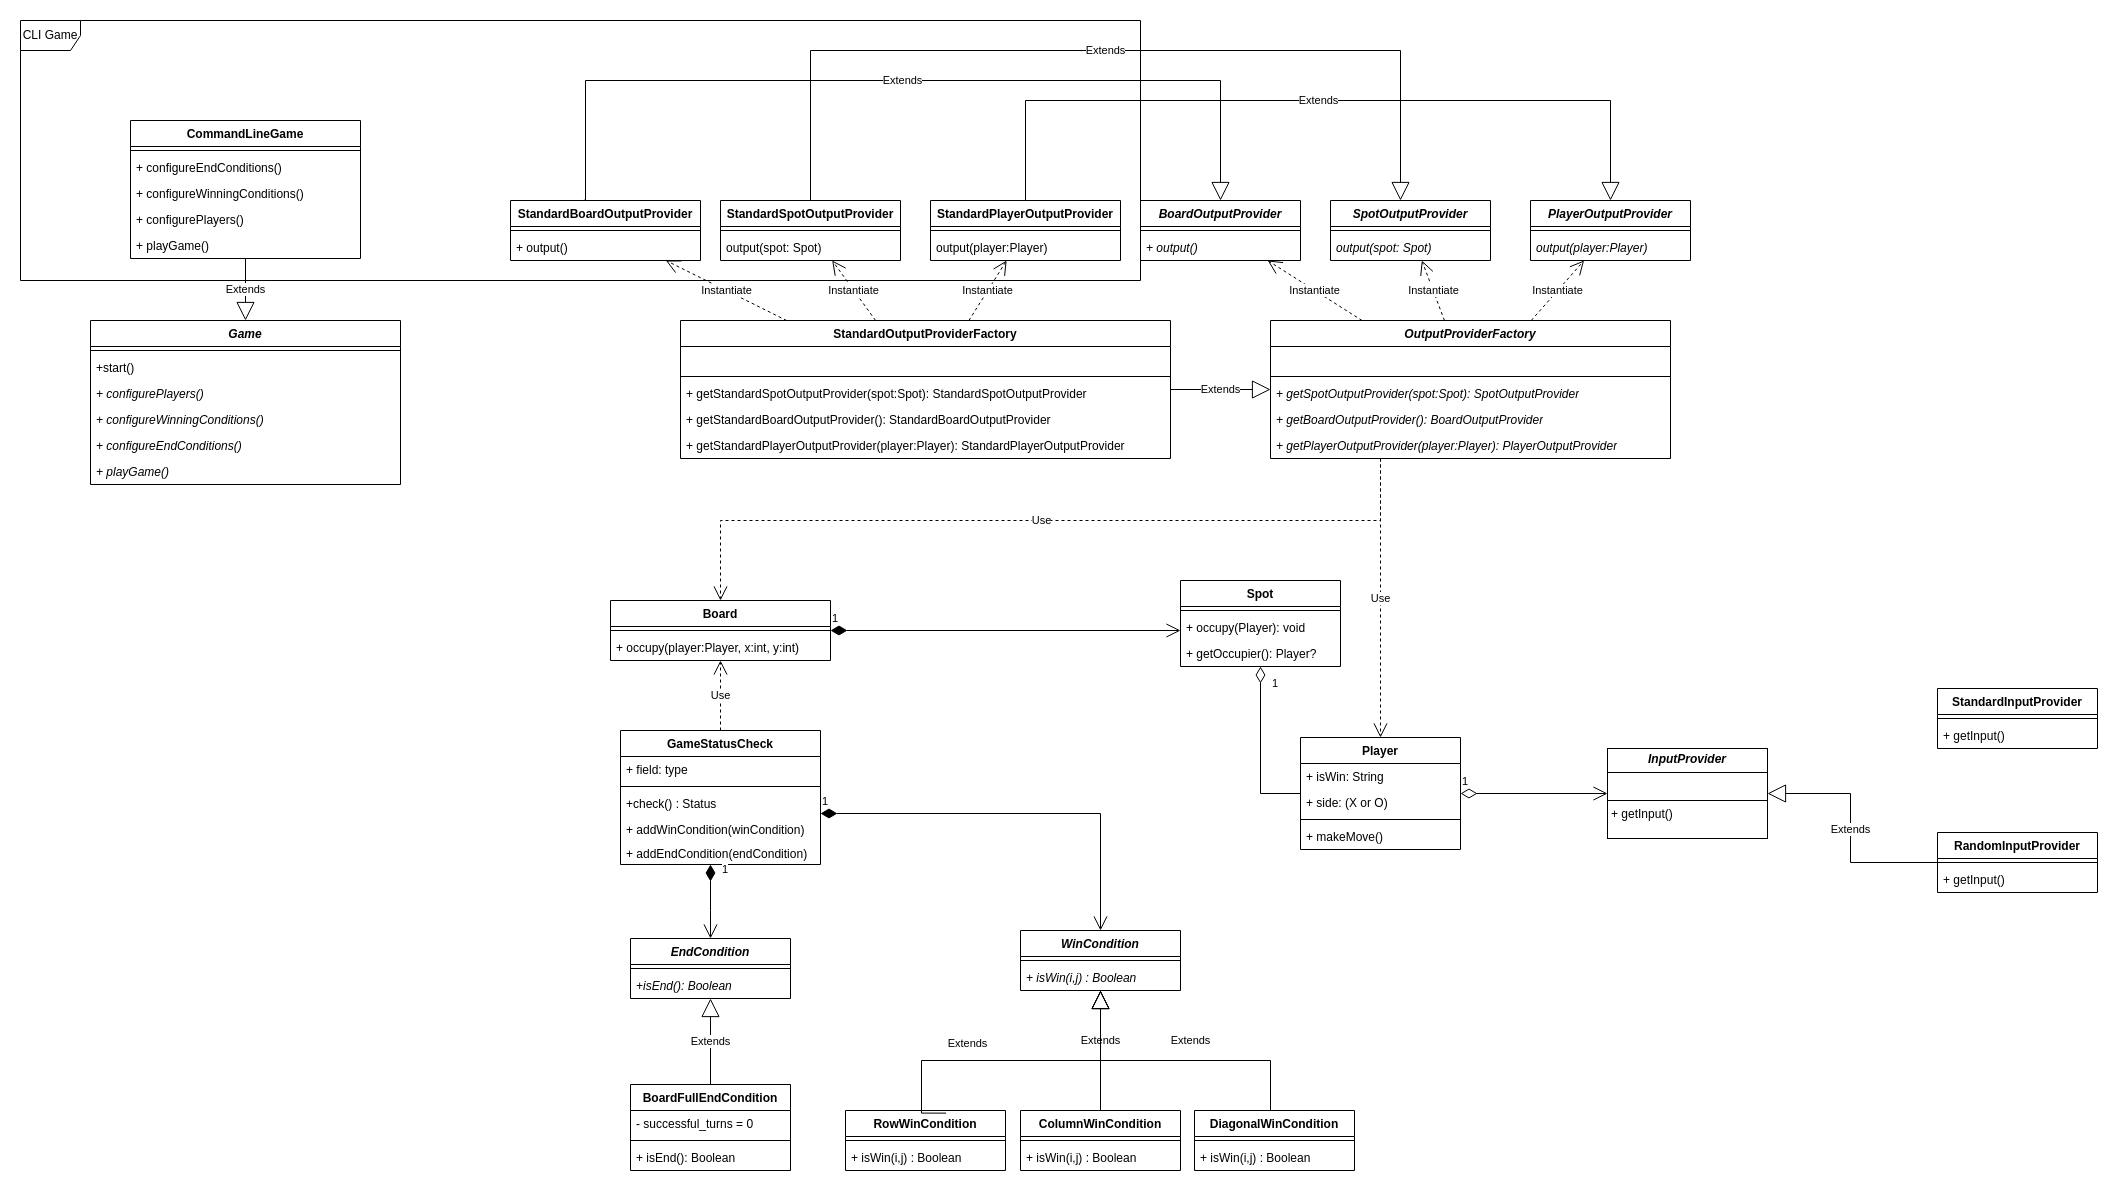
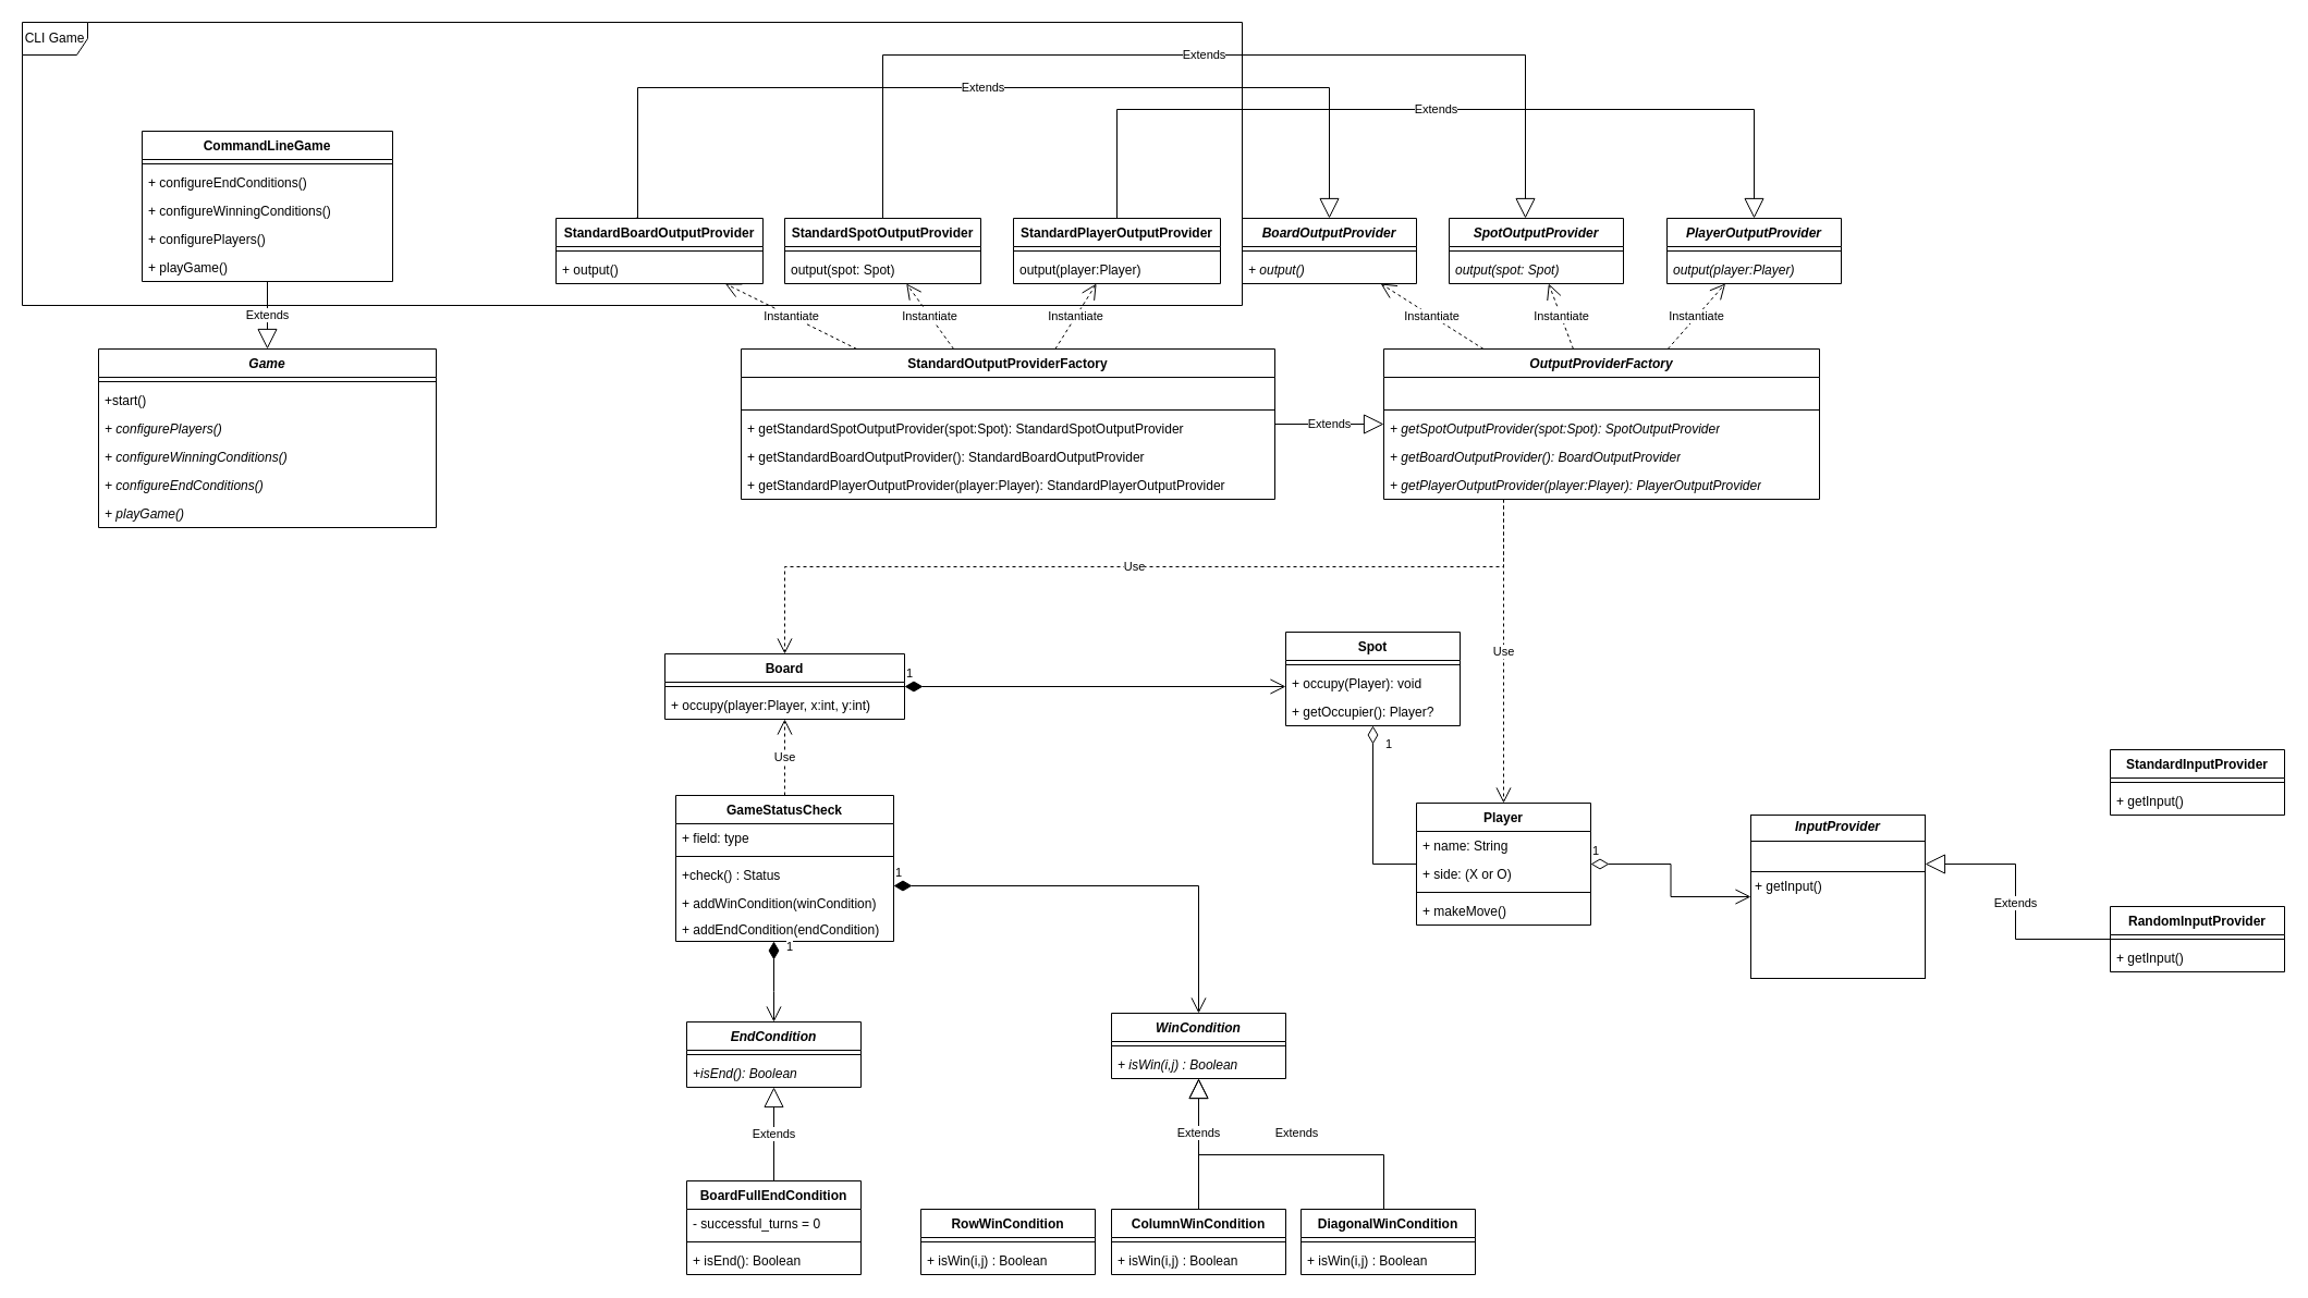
- <mxCell id="3" value="+ isWin: String" style="text;strokeColor=none;fillColor=none;align=left;verticalAlign=top;spacingLeft=4;spacingRight=4;overflow=hidden;rotatable=0;points=[[0,0.5],[1,0.5]];portConstraint=eastwest;whiteSpace=wrap;html=1;" vertex="1" parent="2"><mxGeometry y="26" width="160" height="26" as="geometry" /></mxCell>
+ <mxCell id="3" value="+ name: String" style="text;strokeColor=none;fillColor=none;align=left;verticalAlign=top;spacingLeft=4;spacingRight=4;overflow=hidden;rotatable=0;points=[[0,0.5],[1,0.5]];portConstraint=eastwest;whiteSpace=wrap;html=1;" vertex="1" parent="2"><mxGeometry y="26" width="160" height="26" as="geometry" /></mxCell>
- <mxCell id="48" value="&lt;p style=&quot;margin:0px;margin-top:4px;text-align:center;&quot;&gt;&lt;b&gt;&lt;i&gt;InputProvider&lt;/i&gt;&lt;/b&gt;&lt;/p&gt;&lt;hr size=&quot;1&quot; style=&quot;border-style:solid;&quot;&gt;&lt;p style=&quot;margin:0px;margin-left:4px;&quot;&gt;&lt;br&gt;&lt;/p&gt;&lt;hr size=&quot;1&quot; style=&quot;border-style:solid;&quot;&gt;&lt;p style=&quot;margin:0px;margin-left:4px;&quot;&gt;+ getInput()&lt;/p&gt;" style="verticalAlign=top;align=left;overflow=fill;html=1;whiteSpace=wrap;" vertex="1" parent="1"><mxGeometry x="1607" y="748" width="160" height="90" as="geometry" /></mxCell>
+ <mxCell id="48" value="&lt;p style=&quot;margin:0px;margin-top:4px;text-align:center;&quot;&gt;&lt;b&gt;&lt;i&gt;InputProvider&lt;/i&gt;&lt;/b&gt;&lt;/p&gt;&lt;hr size=&quot;1&quot; style=&quot;border-style:solid;&quot;&gt;&lt;p style=&quot;margin:0px;margin-left:4px;&quot;&gt;&lt;br&gt;&lt;/p&gt;&lt;hr size=&quot;1&quot; style=&quot;border-style:solid;&quot;&gt;&lt;p style=&quot;margin:0px;margin-left:4px;&quot;&gt;+ getInput()&lt;/p&gt;" style="verticalAlign=top;align=left;overflow=fill;html=1;whiteSpace=wrap;" vertex="1" parent="1"><mxGeometry x="1607" y="748" width="160" height="150" as="geometry" /></mxCell>
- <mxCell id="30" value="Extends" style="endArrow=block;endSize=16;endFill=0;html=1;rounded=0;exitX=0.629;exitY=0.044;exitDx=0;exitDy=0;exitPerimeter=0;edgeStyle=orthogonalEdgeStyle;" edge="1" parent="1" source="19" target="16"><mxGeometry x="-0.249" y="17" width="160" relative="1" as="geometry"><mxPoint x="1101" y="1150" as="sourcePoint" /><mxPoint x="970" y="1050" as="targetPoint" /><Array as="points"><mxPoint x="921" y="1060" /><mxPoint x="1100" y="1060" /></Array><mxPoint as="offset" /></mxGeometry></mxCell>
